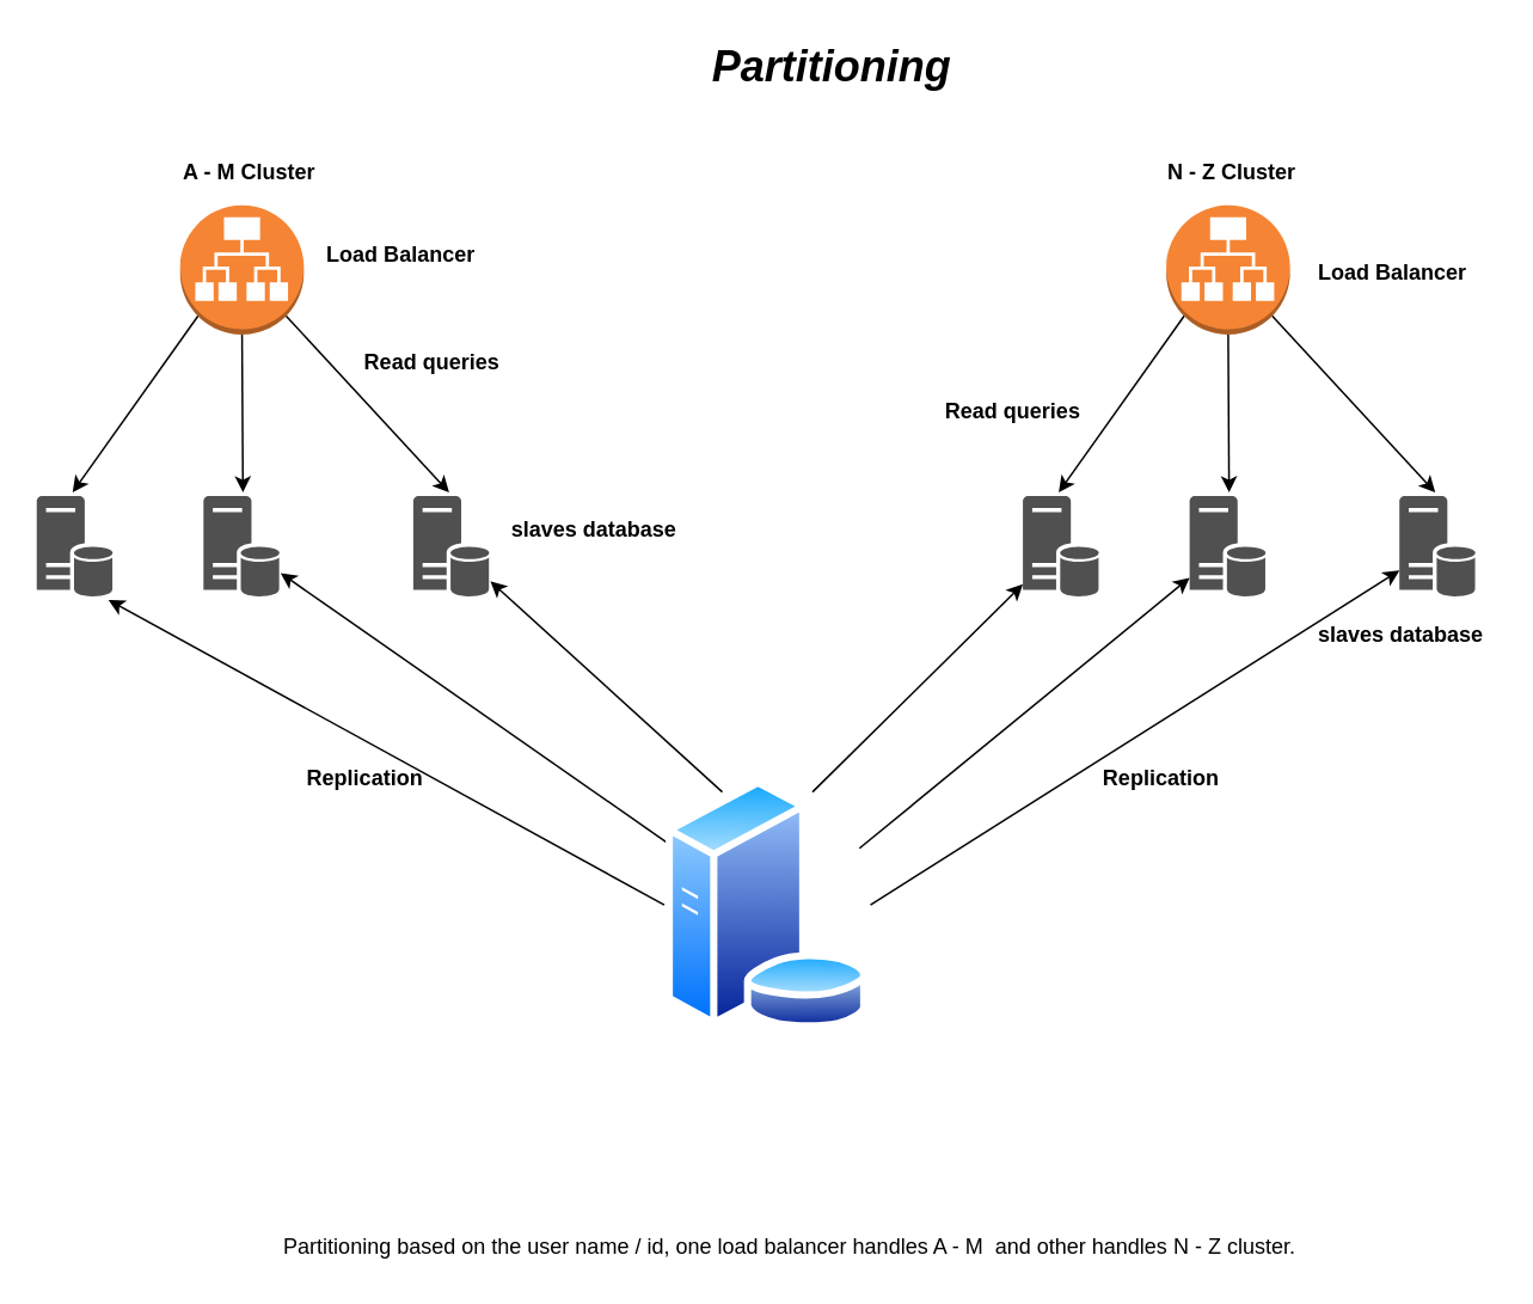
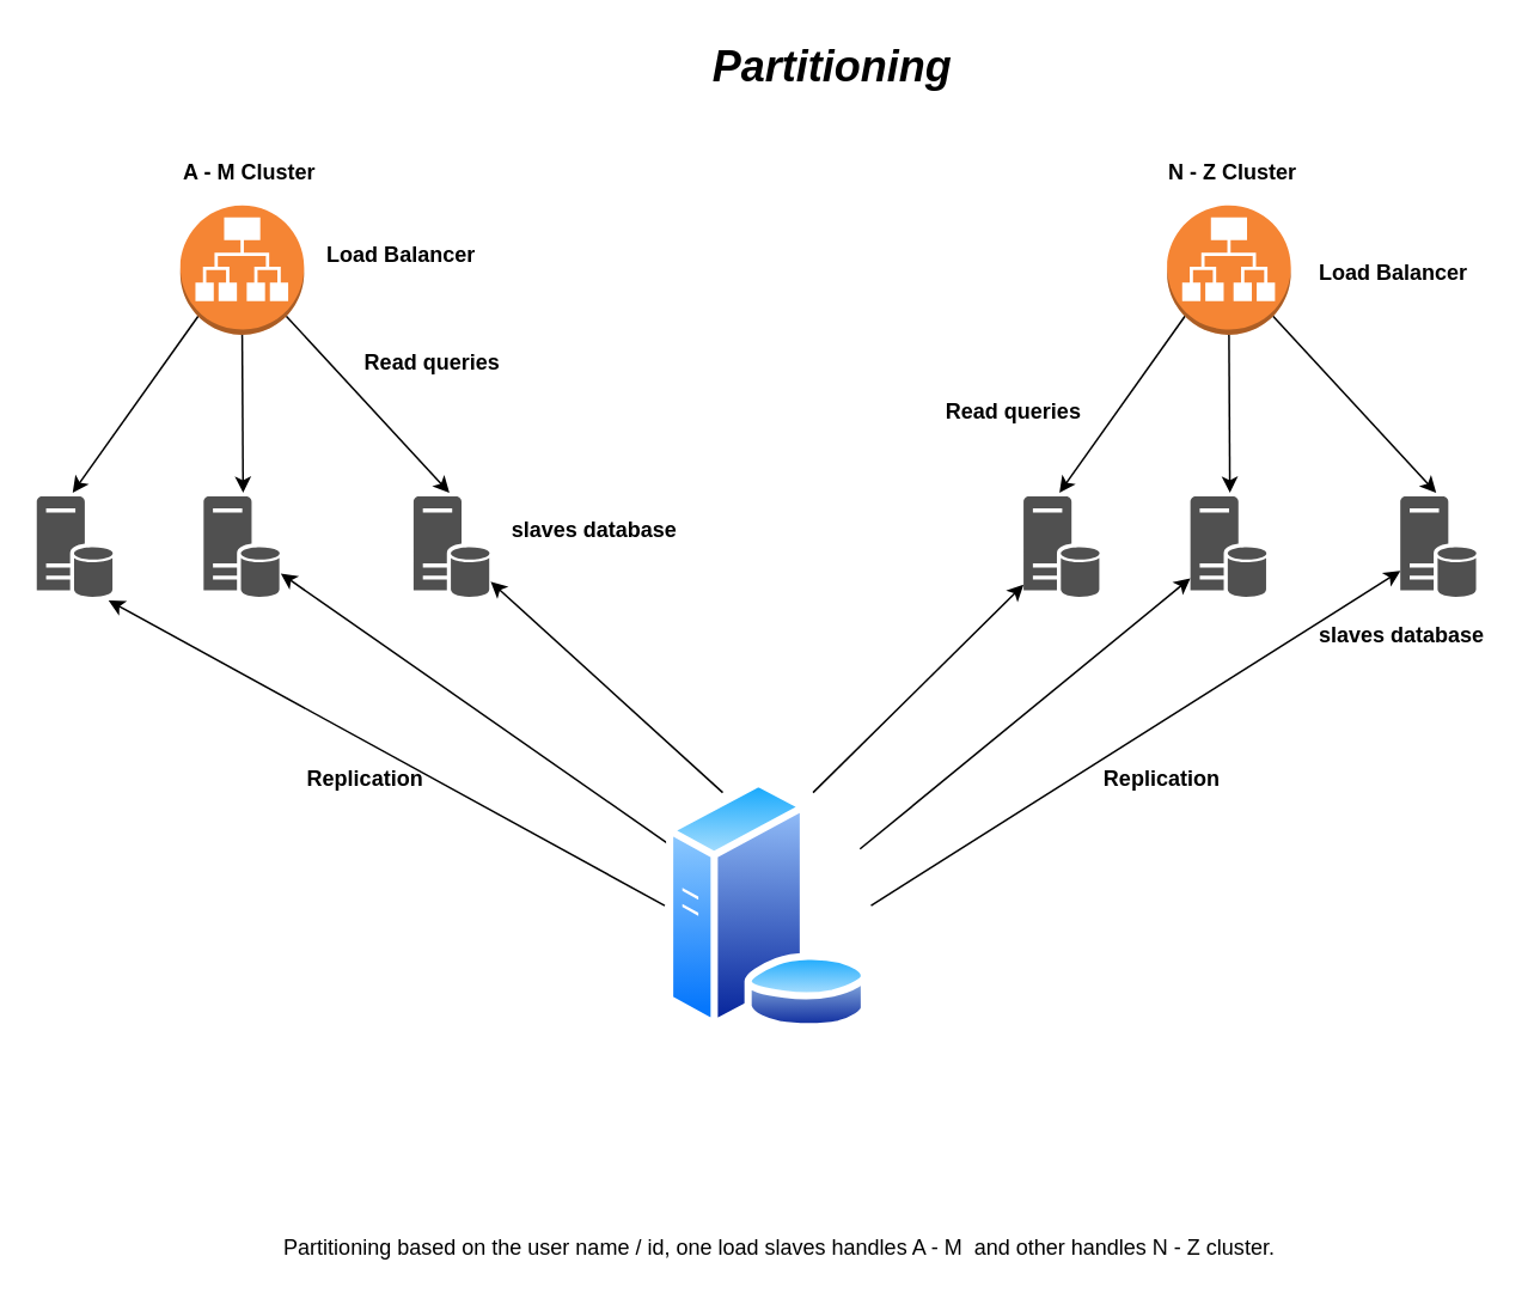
- <mxCell id="33" value="Partitioning based on the user name / id, one load balancer handles A - M&amp;nbsp; and other handles N - Z cluster." style="text;html=1;resizable=0;points=[];autosize=1;align=left;verticalAlign=top;spacingTop=-4;" vertex="1" parent="1"><mxGeometry x="156" y="685" width="580" height="20" as="geometry" /></mxCell>
+ <mxCell id="33" value="Partitioning based on the user name / id, one load slaves handles A - M&amp;nbsp; and other handles N - Z cluster." style="text;html=1;resizable=0;points=[];autosize=1;align=left;verticalAlign=top;spacingTop=-4;" vertex="1" parent="1"><mxGeometry x="156" y="685" width="580" height="20" as="geometry" /></mxCell>
